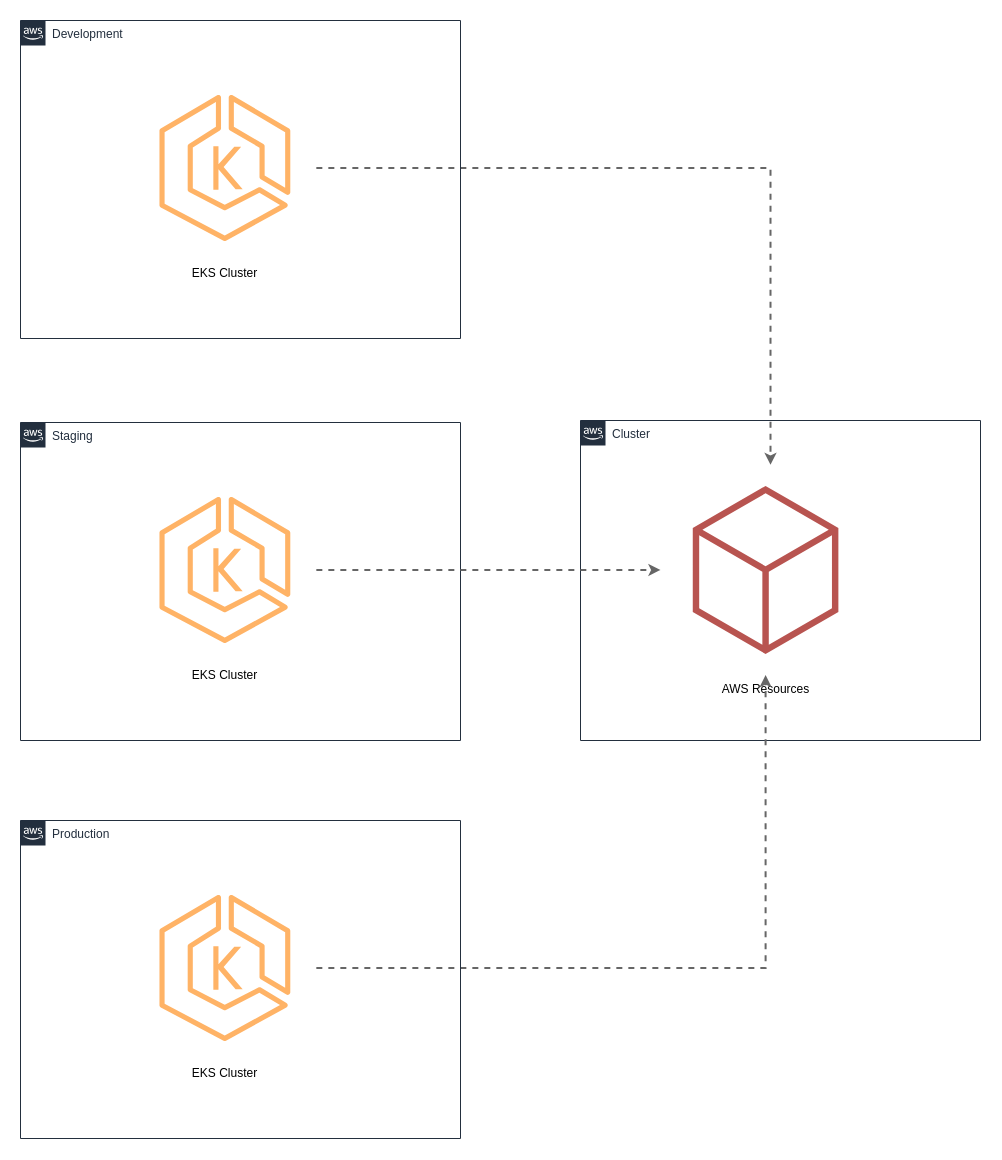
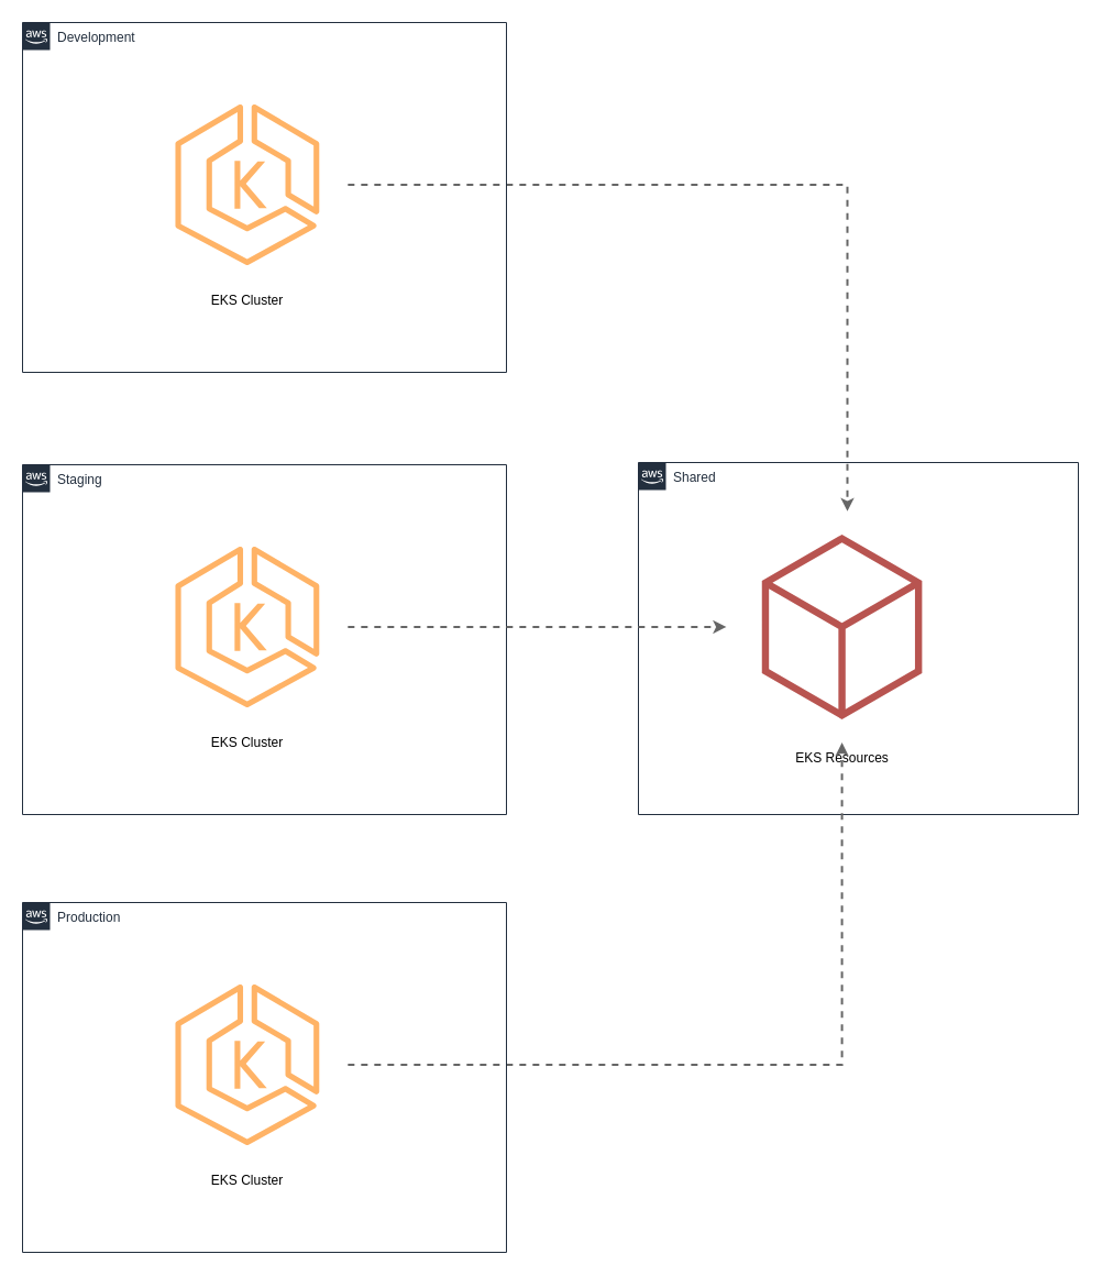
- <mxCell id="4" value="Cluster" style="points=[[0,0],[0.25,0],[0.5,0],[0.75,0],[1,0],[1,0.25],[1,0.5],[1,0.75],[1,1],[0.75,1],[0.5,1],[0.25,1],[0,1],[0,0.75],[0,0.5],[0,0.25]];outlineConnect=0;gradientColor=none;html=1;whiteSpace=wrap;fontSize=12;fontStyle=0;container=1;pointerEvents=0;collapsible=0;recursiveResize=0;shape=mxgraph.aws4.group;grIcon=mxgraph.aws4.group_aws_cloud_alt;strokeColor=#232F3E;fillColor=none;verticalAlign=top;align=left;spacingLeft=30;fontColor=#232F3E;dashed=0;" parent="1" vertex="1"><mxGeometry x="580" y="420" width="400" height="320" as="geometry" /></mxCell>
+ <mxCell id="4" value="Shared" style="points=[[0,0],[0.25,0],[0.5,0],[0.75,0],[1,0],[1,0.25],[1,0.5],[1,0.75],[1,1],[0.75,1],[0.5,1],[0.25,1],[0,1],[0,0.75],[0,0.5],[0,0.25]];outlineConnect=0;gradientColor=none;html=1;whiteSpace=wrap;fontSize=12;fontStyle=0;container=1;pointerEvents=0;collapsible=0;recursiveResize=0;shape=mxgraph.aws4.group;grIcon=mxgraph.aws4.group_aws_cloud_alt;strokeColor=#232F3E;fillColor=none;verticalAlign=top;align=left;spacingLeft=30;fontColor=#232F3E;dashed=0;" parent="1" vertex="1"><mxGeometry x="580" y="420" width="400" height="320" as="geometry" /></mxCell>
- <mxCell id="5" value="AWS Resources" style="sketch=0;points=[[0,0,0],[0.25,0,0],[0.5,0,0],[0.75,0,0],[1,0,0],[0,1,0],[0.25,1,0],[0.5,1,0],[0.75,1,0],[1,1,0],[0,0.25,0],[0,0.5,0],[0,0.75,0],[1,0.25,0],[1,0.5,0],[1,0.75,0]];gradientDirection=north;outlineConnect=0;fillColor=none;strokeColor=#b85450;dashed=0;verticalLabelPosition=bottom;verticalAlign=top;align=center;html=1;fontSize=12;fontStyle=0;aspect=fixed;shape=mxgraph.aws4.resourceIcon;resIcon=mxgraph.aws4.general;connectable=1;strokeOpacity=100;strokeWidth=11;" parent="4" vertex="1"><mxGeometry x="80" y="44.36" width="210.15" height="210.15" as="geometry" /></mxCell>
+ <mxCell id="5" value="EKS Resources" style="sketch=0;points=[[0,0,0],[0.25,0,0],[0.5,0,0],[0.75,0,0],[1,0,0],[0,1,0],[0.25,1,0],[0.5,1,0],[0.75,1,0],[1,1,0],[0,0.25,0],[0,0.5,0],[0,0.75,0],[1,0.25,0],[1,0.5,0],[1,0.75,0]];gradientDirection=north;outlineConnect=0;fillColor=none;strokeColor=#b85450;dashed=0;verticalLabelPosition=bottom;verticalAlign=top;align=center;html=1;fontSize=12;fontStyle=0;aspect=fixed;shape=mxgraph.aws4.resourceIcon;resIcon=mxgraph.aws4.general;connectable=1;strokeOpacity=100;strokeWidth=11;" parent="4" vertex="1"><mxGeometry x="80" y="44.36" width="210.15" height="210.15" as="geometry" /></mxCell>
